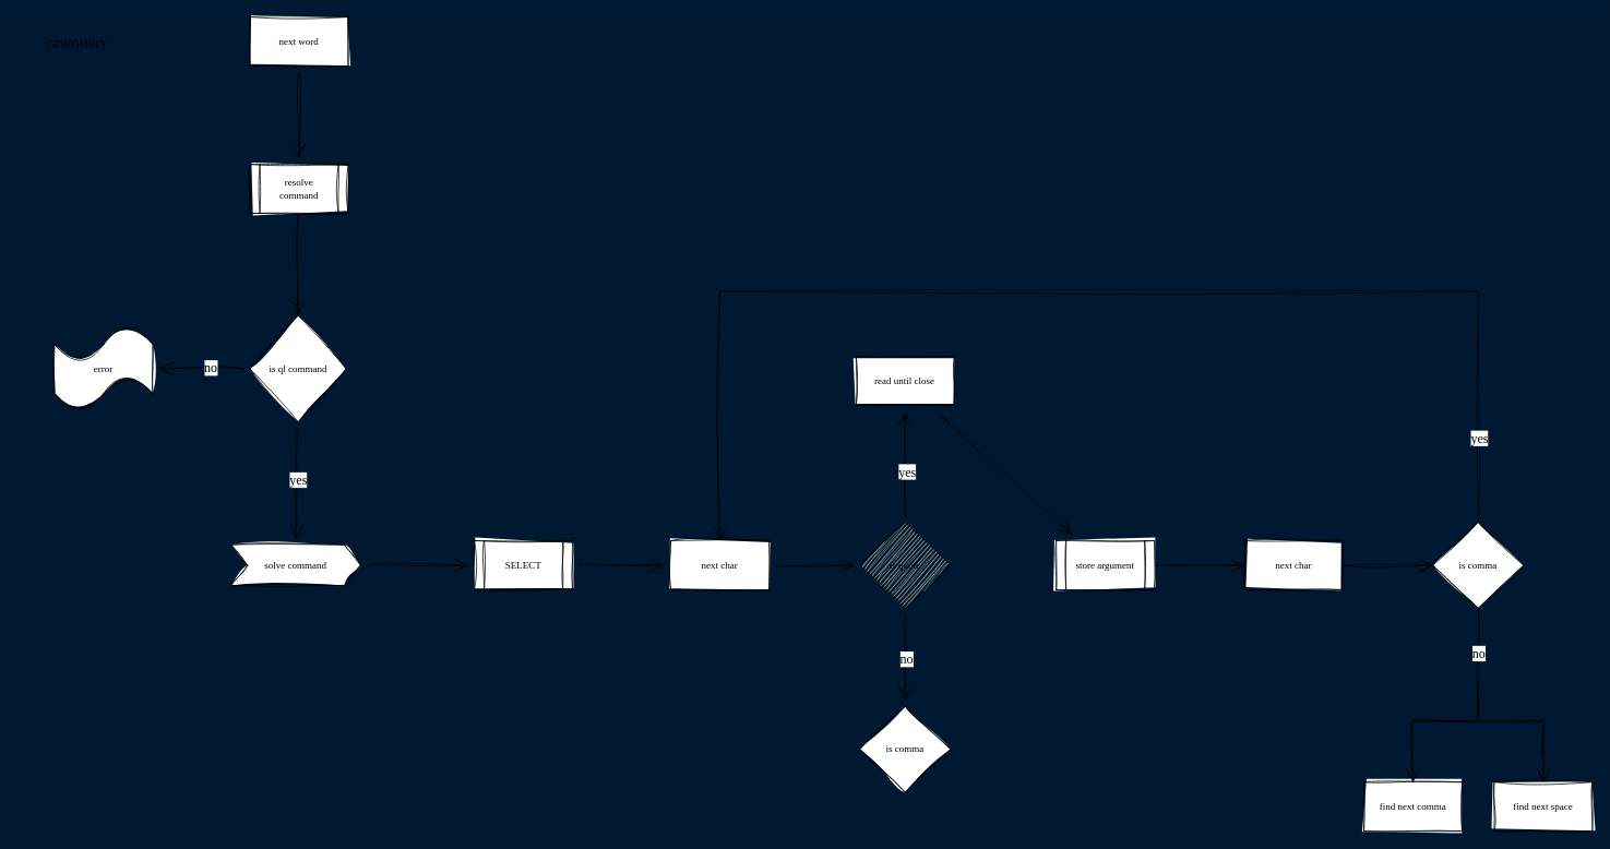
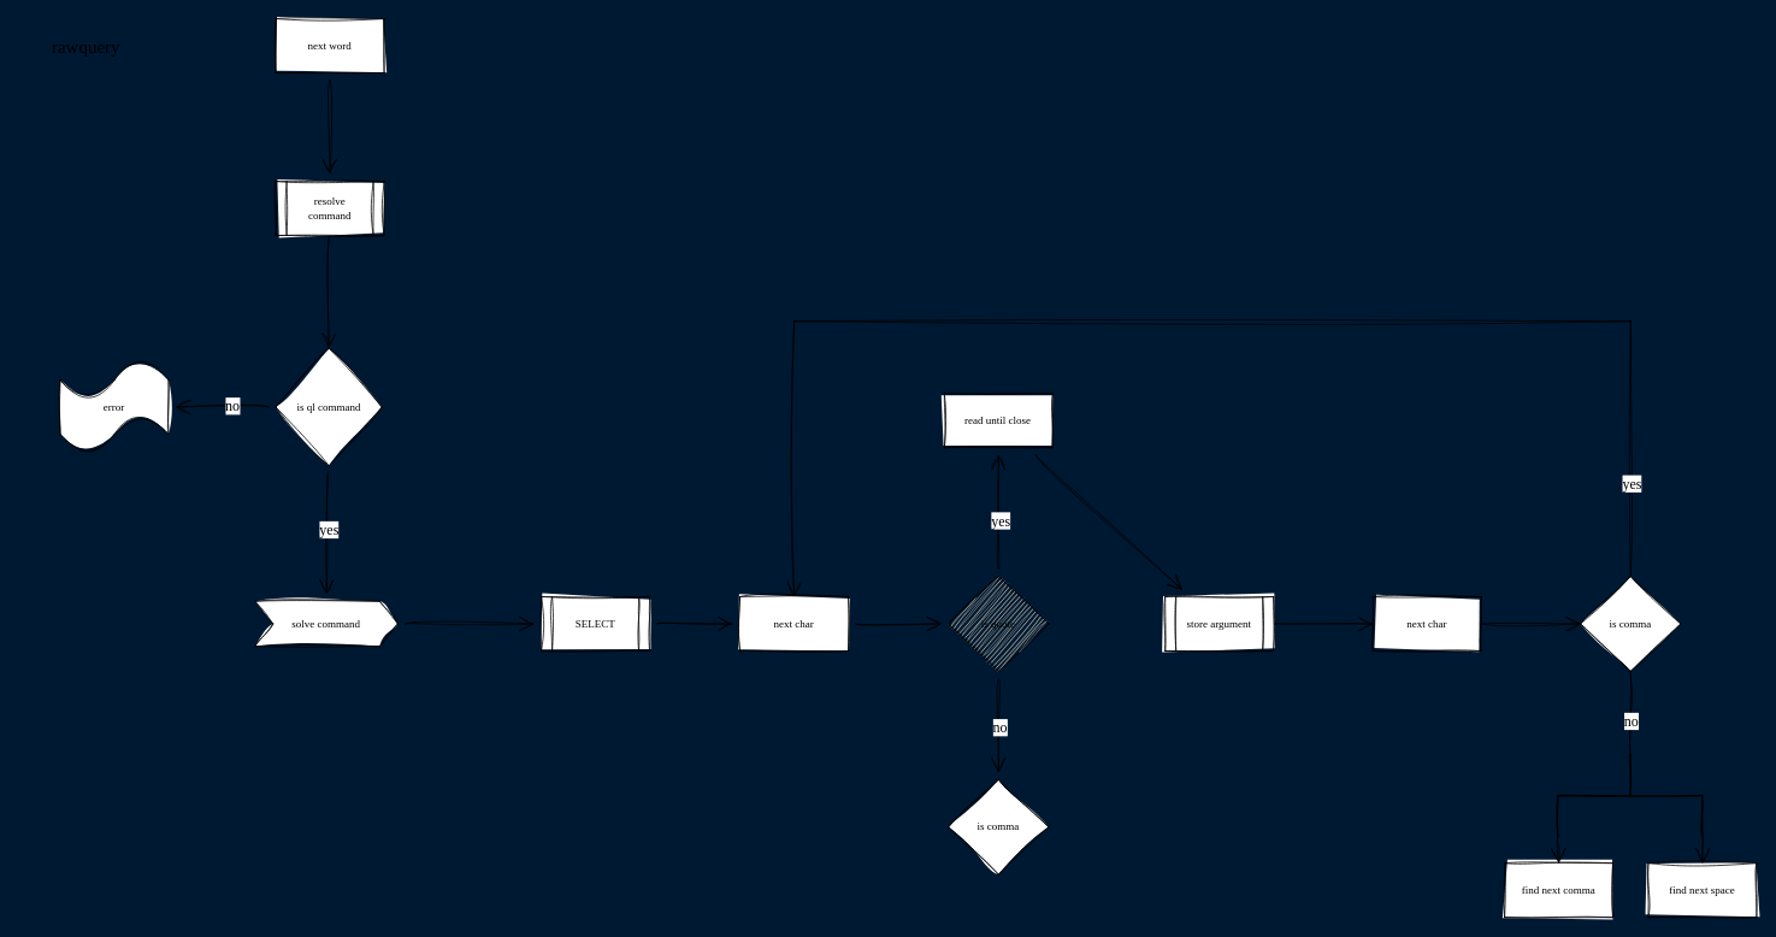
- <mxCell id="16" value="SELECT" style="shape=process;whiteSpace=wrap;html=1;backgroundOutline=1;fontFamily=Architects Daughter;sketch=1;hachureGap=4;jiggle=2;curveFitting=1;fontSource=https%3A%2F%2Ffonts.googleapis.com%2Fcss%3Ffamily%3DArchitects%2BDaughter;" parent="1" vertex="1"><mxGeometry x="579.06" y="660" width="120" height="60" as="geometry" /></mxCell>
+ <mxCell id="16" value="SELECT" style="shape=process;whiteSpace=wrap;html=1;backgroundOutline=1;fontFamily=Architects Daughter;sketch=1;hachureGap=4;jiggle=2;curveFitting=1;fontSource=https%3A%2F%2Ffonts.googleapis.com%2Fcss%3Ffamily%3DArchitects%2BDaughter;" parent="1" vertex="1"><mxGeometry x="599.06" y="660" width="120" height="60" as="geometry" /></mxCell>
